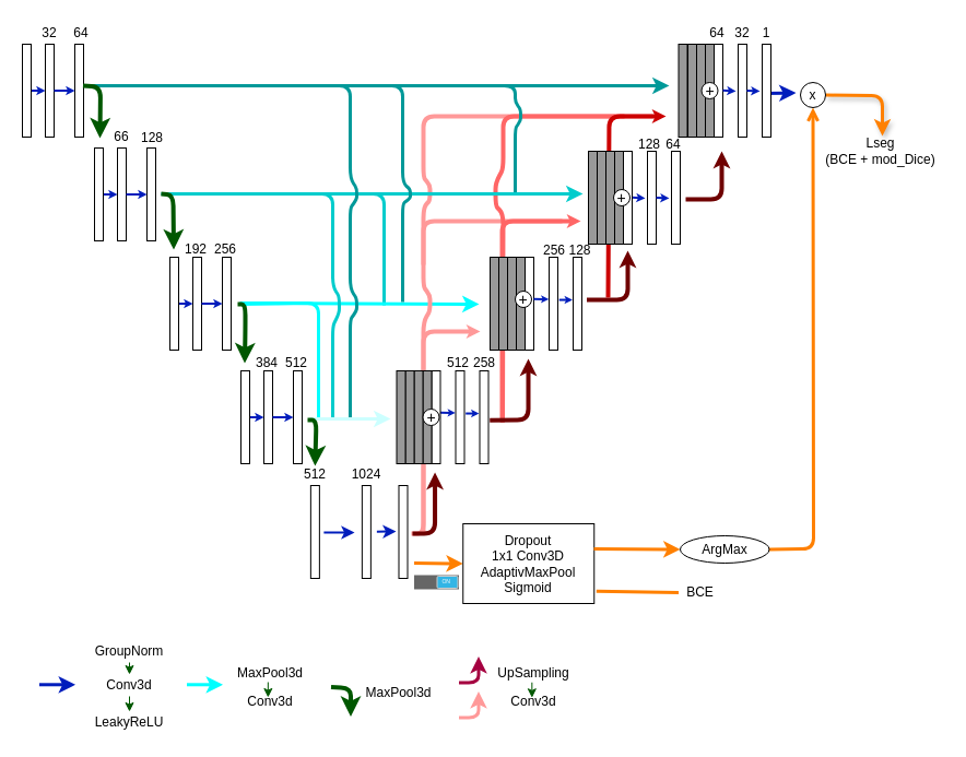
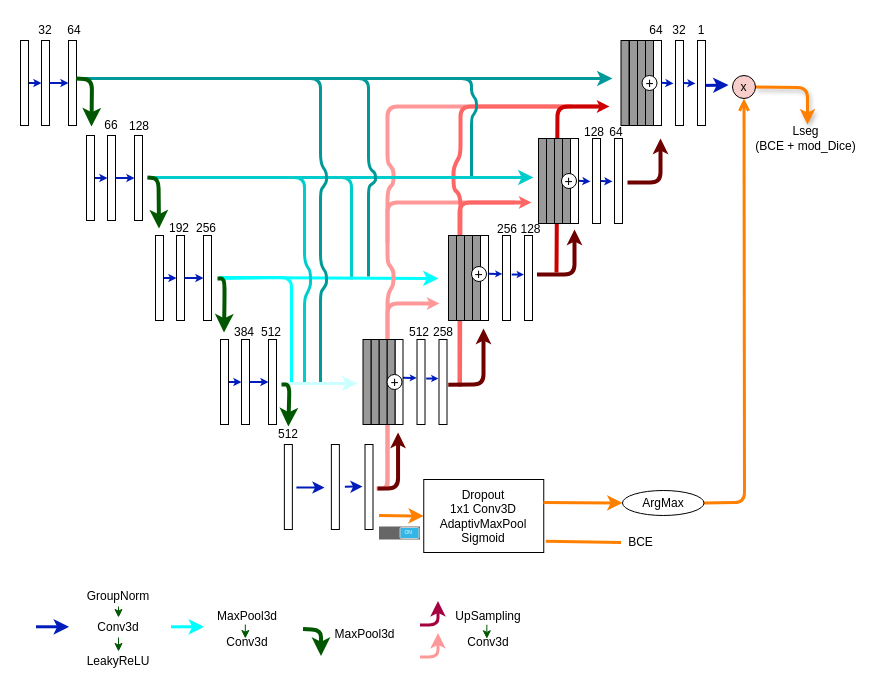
- <mxCell id="13" value="x" style="ellipse;whiteSpace=wrap;html=1;aspect=fixed;" parent="1" vertex="1"><mxGeometry x="732" y="75" width="23" height="23" as="geometry" /></mxCell>
+ <mxCell id="13" value="x" style="ellipse;whiteSpace=wrap;html=1;aspect=fixed;fillColor=#f8cecc;" parent="1" vertex="1"><mxGeometry x="732" y="75" width="23" height="23" as="geometry" /></mxCell>
- <mxCell id="78" value="&lt;font color=&quot;#000000&quot;&gt;1024&lt;/font&gt;" style="text;html=1;strokeColor=none;fillColor=none;align=center;verticalAlign=middle;whiteSpace=wrap;rounded=0;" parent="1" vertex="1"><mxGeometry x="314.87" y="424" width="40" height="20" as="geometry" /></mxCell>
